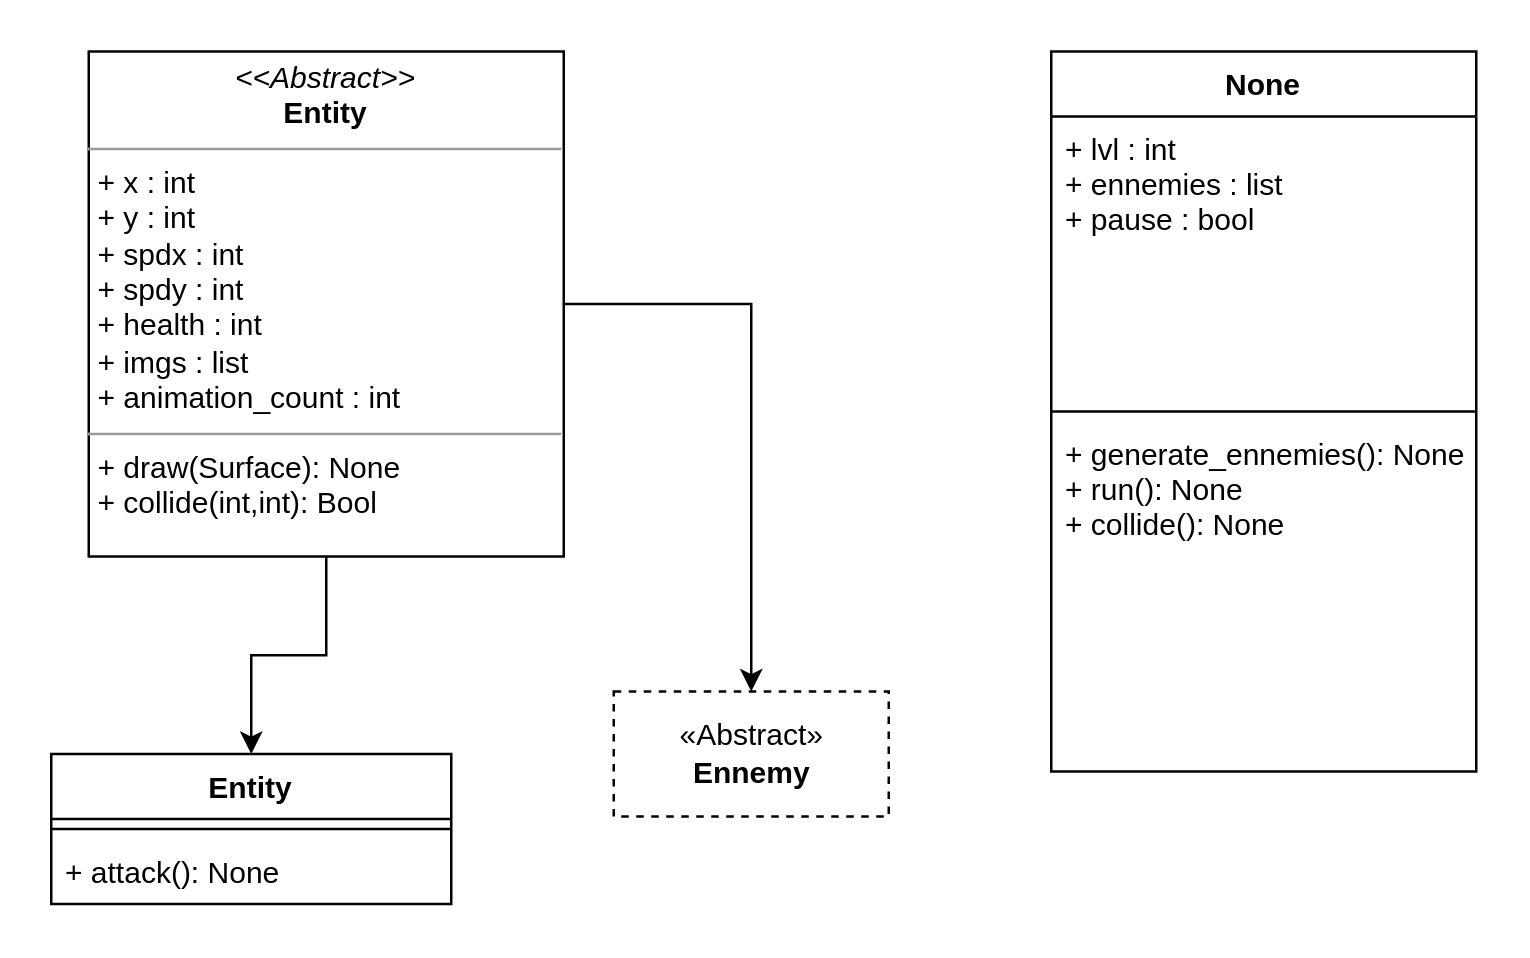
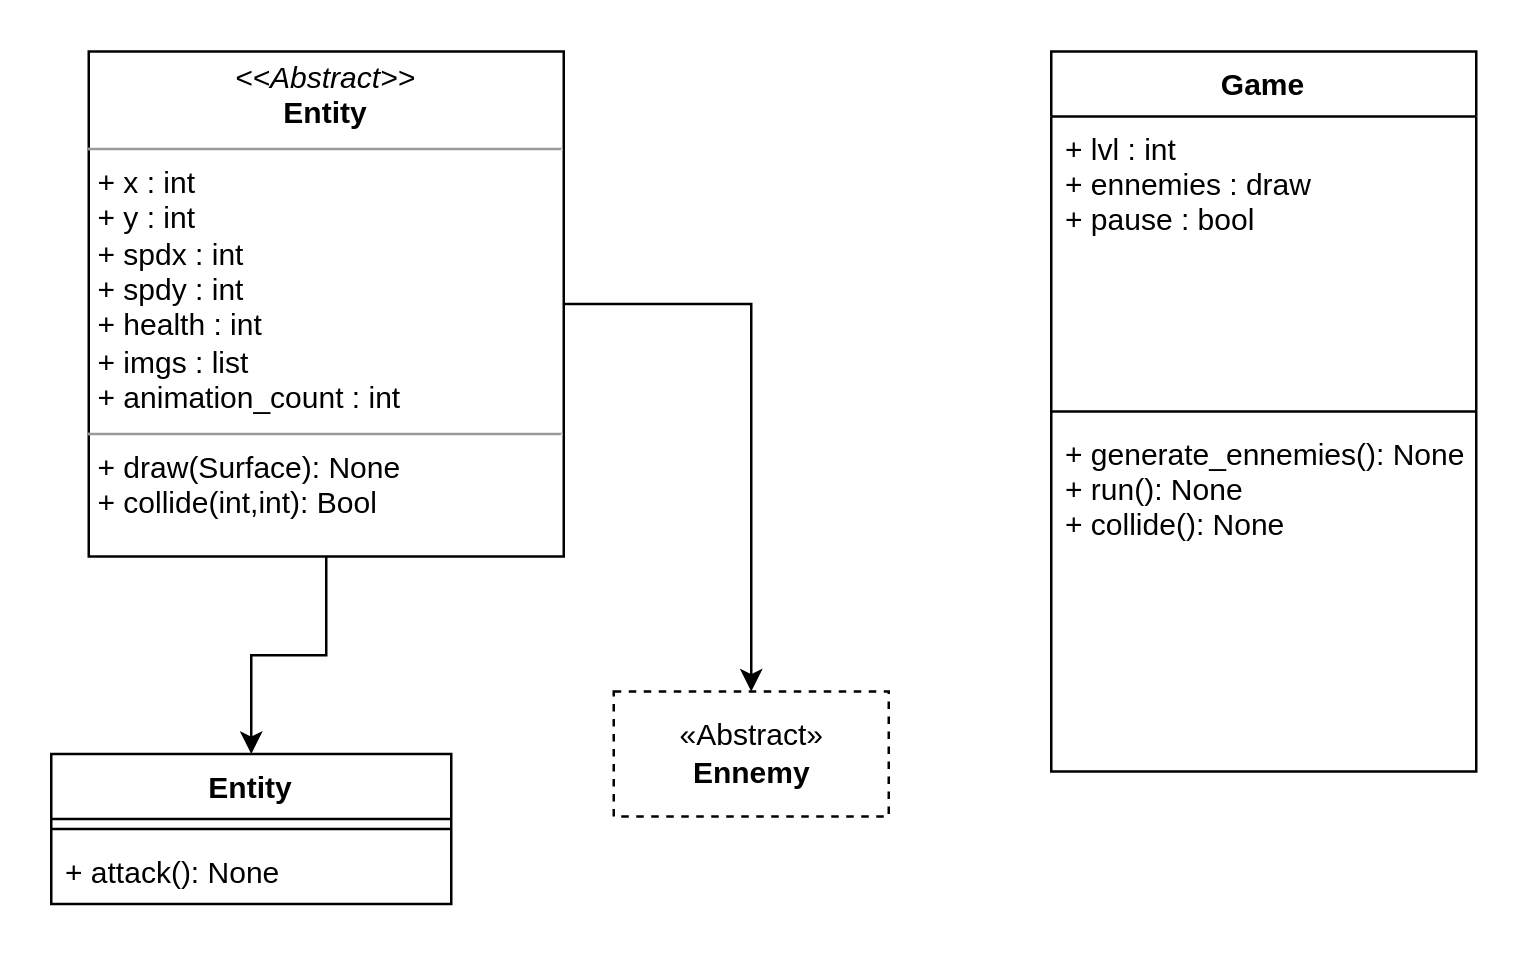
- <mxCell id="9" value="None" style="swimlane;fontStyle=1;align=center;verticalAlign=top;childLayout=stackLayout;horizontal=1;startSize=26;horizontalStack=0;resizeParent=1;resizeParentMax=0;resizeLast=0;collapsible=1;marginBottom=0;" vertex="1" parent="1"><mxGeometry x="420" y="20" width="170" height="288" as="geometry" /></mxCell>
+ <mxCell id="9" value="Game" style="swimlane;fontStyle=1;align=center;verticalAlign=top;childLayout=stackLayout;horizontal=1;startSize=26;horizontalStack=0;resizeParent=1;resizeParentMax=0;resizeLast=0;collapsible=1;marginBottom=0;" vertex="1" parent="1"><mxGeometry x="420" y="20" width="170" height="288" as="geometry" /></mxCell>
- <mxCell id="10" value="+ lvl : int&#10;+ ennemies : list&#10;+ pause : bool&#10;&#10;" style="text;strokeColor=none;fillColor=none;align=left;verticalAlign=top;spacingLeft=4;spacingRight=4;overflow=hidden;rotatable=0;points=[[0,0.5],[1,0.5]];portConstraint=eastwest;" vertex="1" parent="9"><mxGeometry y="26" width="170" height="114" as="geometry" /></mxCell>
+ <mxCell id="10" value="+ lvl : int&#10;+ ennemies : draw&#10;+ pause : bool&#10;&#10;" style="text;strokeColor=none;fillColor=none;align=left;verticalAlign=top;spacingLeft=4;spacingRight=4;overflow=hidden;rotatable=0;points=[[0,0.5],[1,0.5]];portConstraint=eastwest;" vertex="1" parent="9"><mxGeometry y="26" width="170" height="114" as="geometry" /></mxCell>
